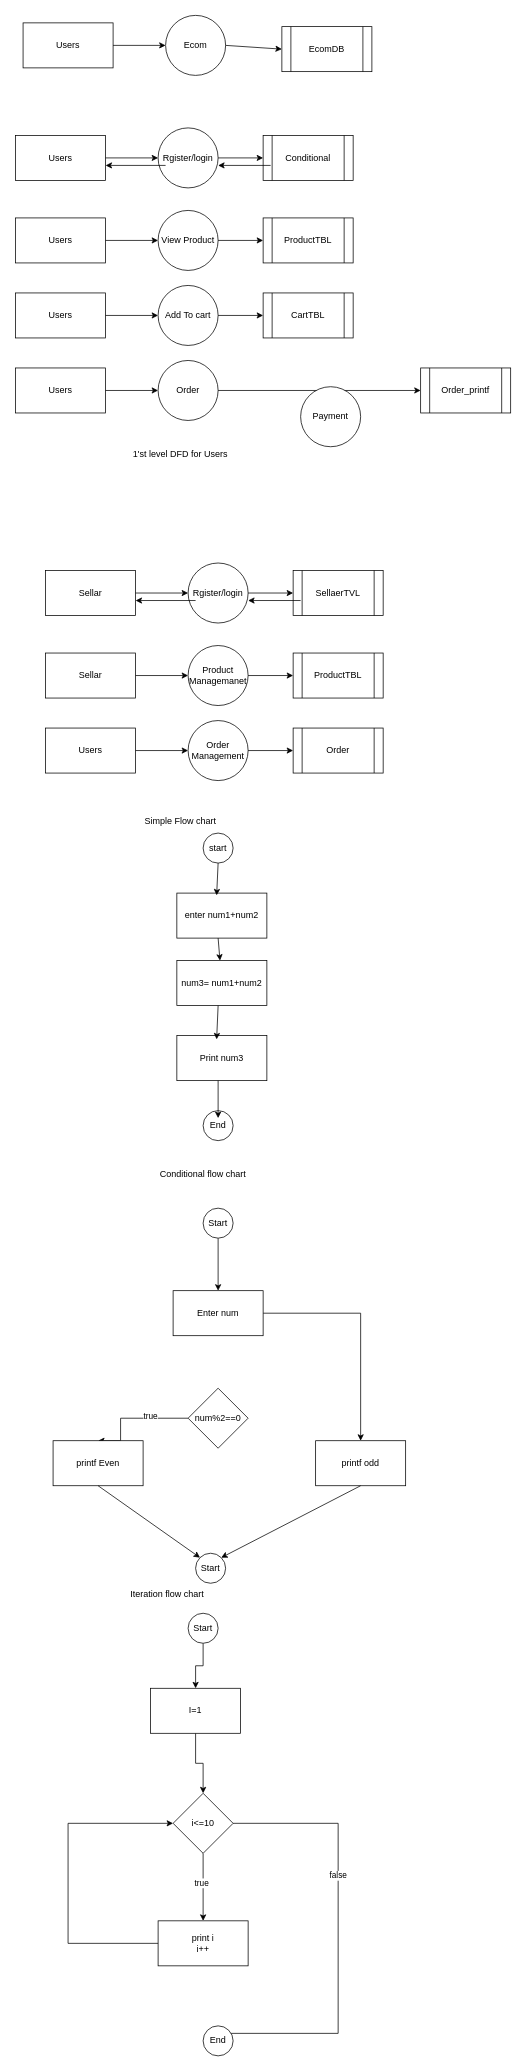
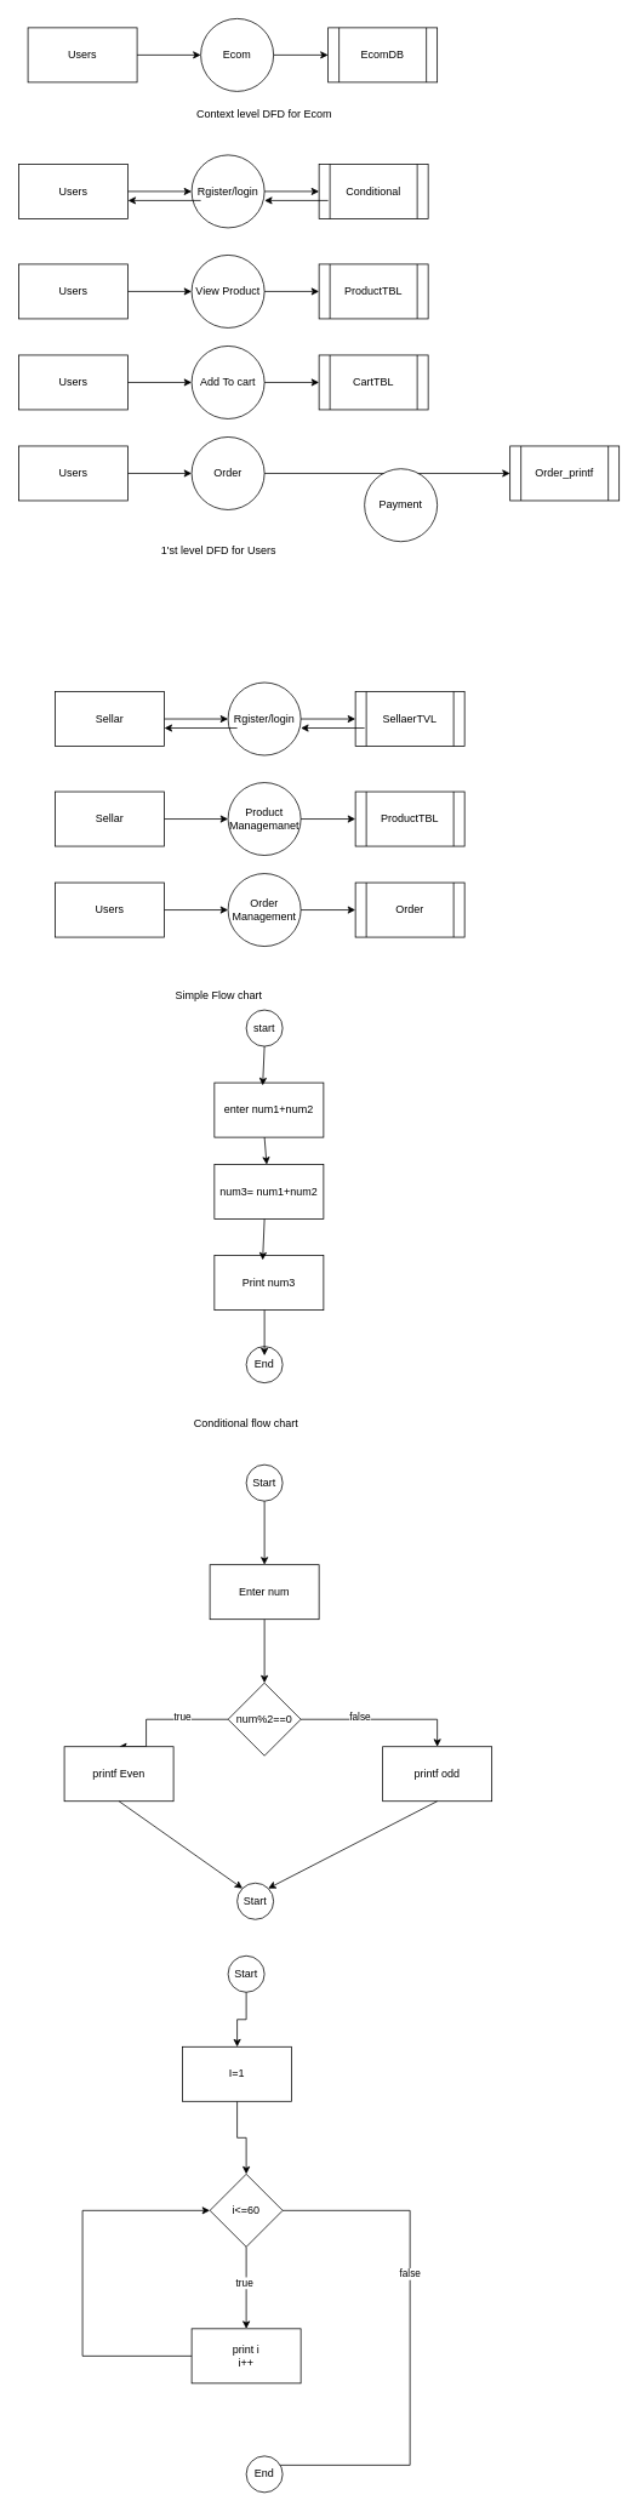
- <mxCell id="4" value="EcomDB" style="shape=process;whiteSpace=wrap;html=1;backgroundOutline=1;" vertex="1" parent="1"><mxGeometry x="375" y="35" width="120" height="60" as="geometry" /></mxCell>
+ <mxCell id="4" value="EcomDB" style="shape=process;whiteSpace=wrap;html=1;backgroundOutline=1;" vertex="1" parent="1"><mxGeometry x="360" y="30" width="120" height="60" as="geometry" /></mxCell>
+ <mxCell id="7" value="Context level DFD for Ecom" style="text;html=1;align=center;verticalAlign=middle;whiteSpace=wrap;rounded=0;" vertex="1" parent="1"><mxGeometry x="140" y="110" width="300" height="30" as="geometry" /></mxCell>
- <mxCell id="62" value="" style="edgeStyle=orthogonalEdgeStyle;rounded=0;orthogonalLoop=1;jettySize=auto;html=1;" edge="1" parent="1" source="63" target="70"><mxGeometry relative="1" as="geometry" /></mxCell>
+ <mxCell id="62" value="" style="edgeStyle=orthogonalEdgeStyle;rounded=0;orthogonalLoop=1;jettySize=auto;html=1;" edge="1" parent="1" source="63" target="68"><mxGeometry relative="1" as="geometry" /></mxCell>
+ <mxCell id="66" value="" style="edgeStyle=orthogonalEdgeStyle;rounded=0;orthogonalLoop=1;jettySize=auto;html=1;" edge="1" parent="1" source="68" target="70"><mxGeometry relative="1" as="geometry"><Array as="points"><mxPoint x="480" y="1890" /></Array></mxGeometry></mxCell>
+ <mxCell id="67" value="false" style="edgeLabel;html=1;align=center;verticalAlign=middle;resizable=0;points=[];" vertex="1" connectable="0" parent="66"><mxGeometry x="-0.289" y="3" relative="1" as="geometry"><mxPoint as="offset" /></mxGeometry></mxCell>
- <mxCell id="74" value="Iteration flow chart" style="text;html=1;align=center;verticalAlign=middle;whiteSpace=wrap;rounded=0;" vertex="1" parent="1"><mxGeometry x="70" y="2110" width="305" height="30" as="geometry" /></mxCell>
- <mxCell id="81" value="i&amp;lt;=10" style="rhombus;whiteSpace=wrap;html=1;" vertex="1" parent="1"><mxGeometry x="230" y="2390" width="80" height="80" as="geometry" /></mxCell>
+ <mxCell id="81" value="i&amp;lt;=60" style="rhombus;whiteSpace=wrap;html=1;" vertex="1" parent="1"><mxGeometry x="230" y="2390" width="80" height="80" as="geometry" /></mxCell>
